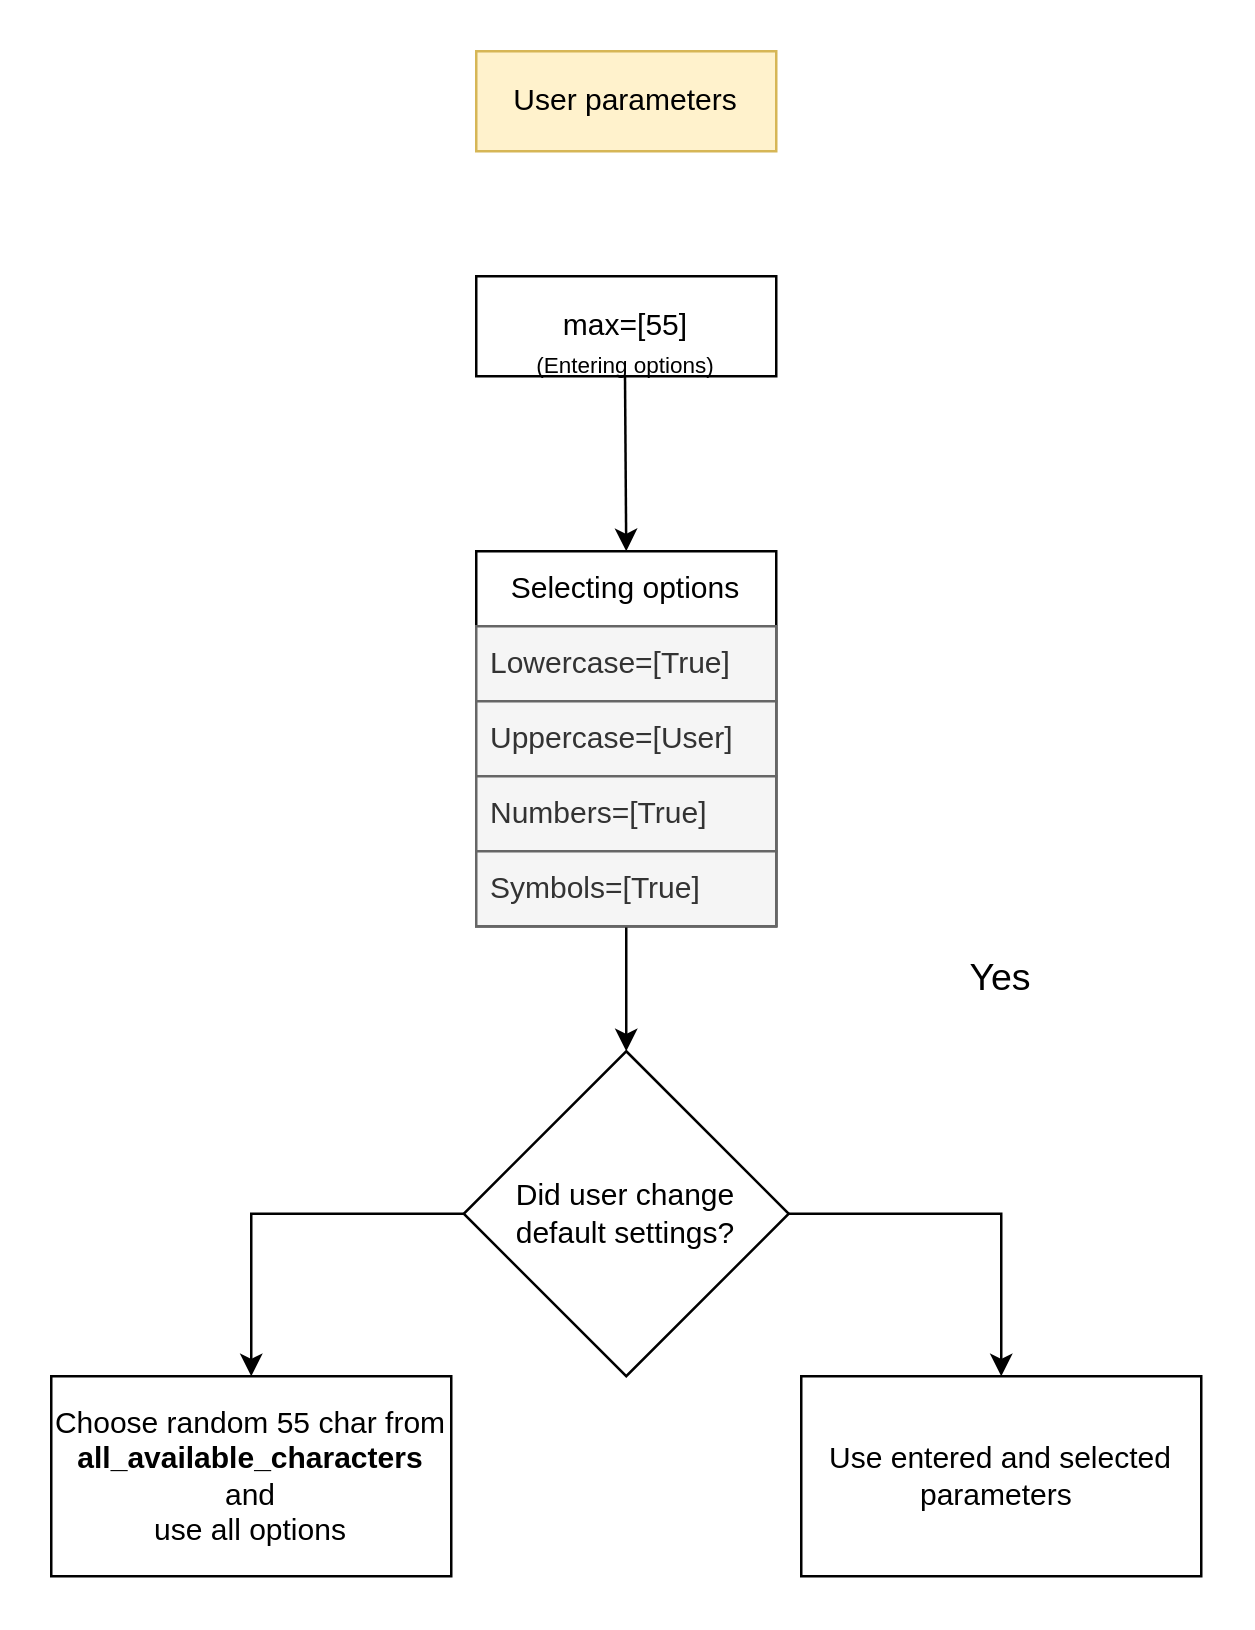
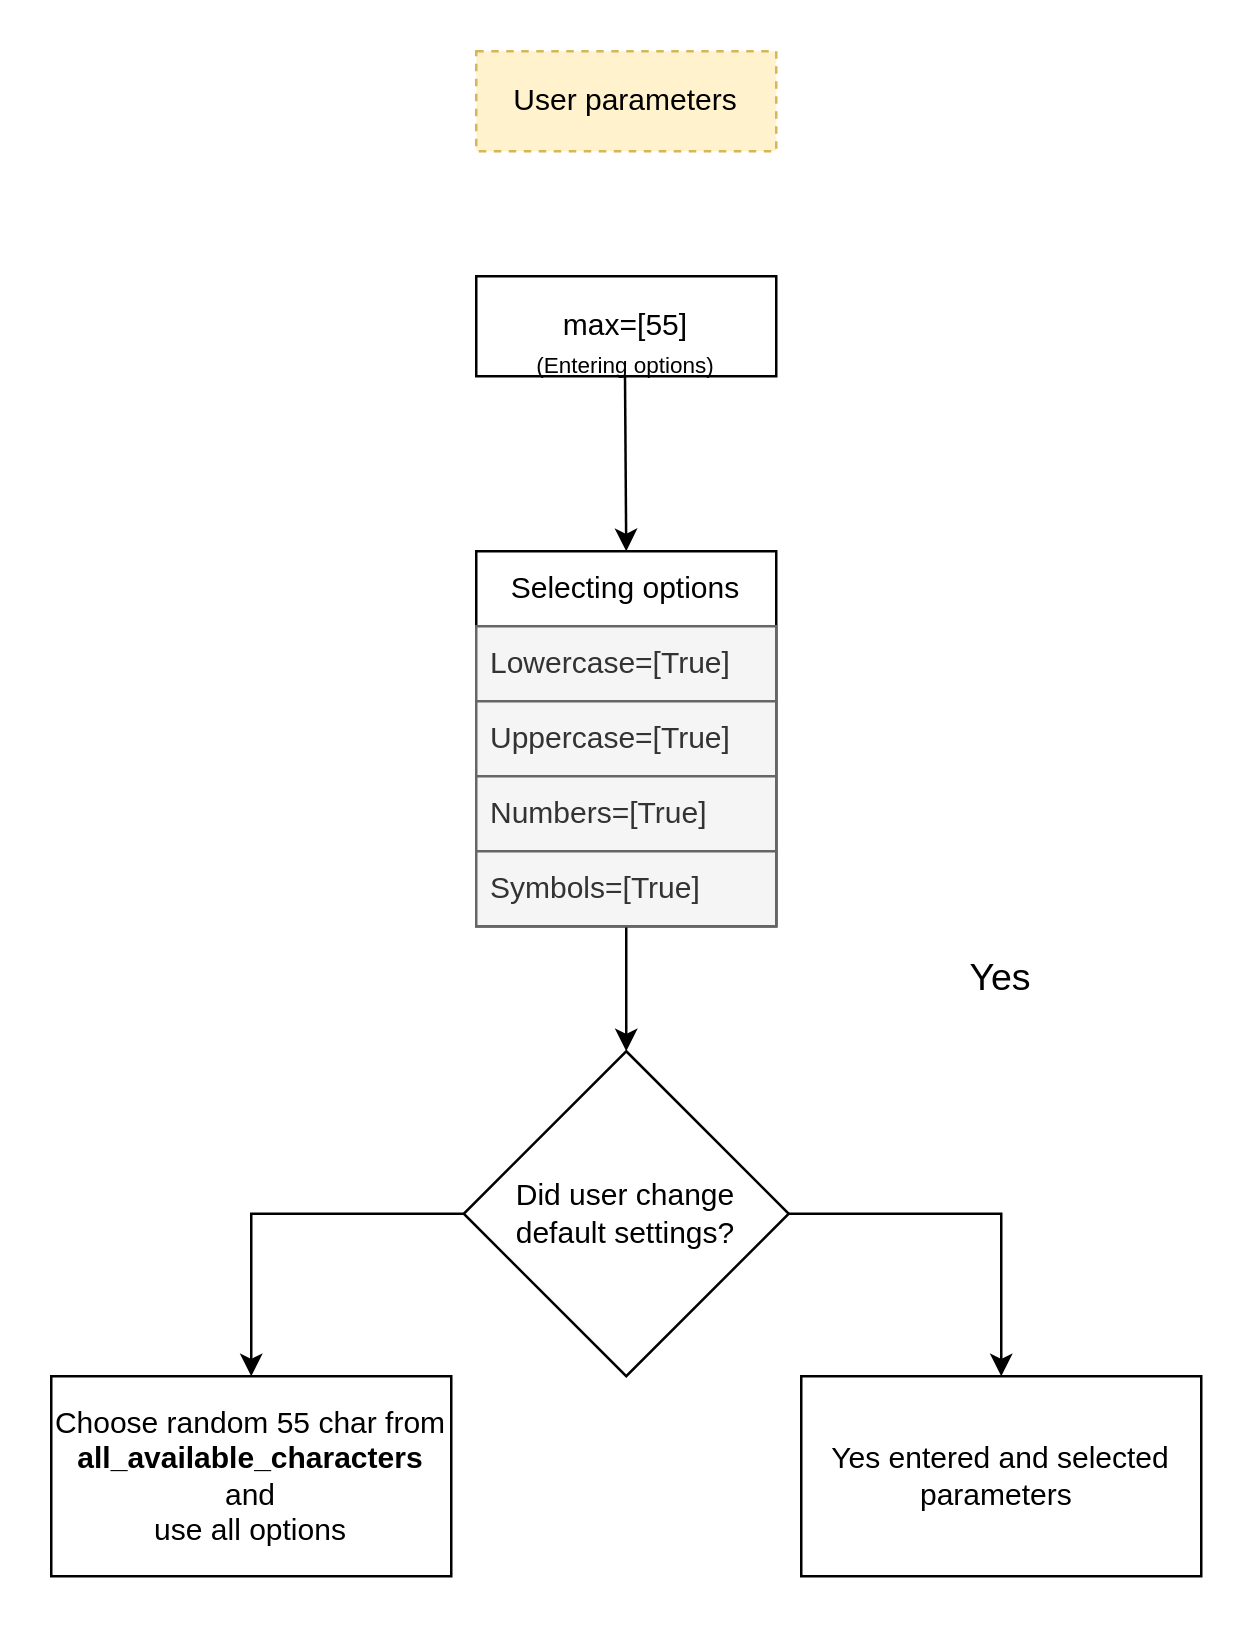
- <mxCell id="3" value="User parameters" style="rounded=0;whiteSpace=wrap;html=1;fillColor=#fff2cc;strokeColor=#d6b656;" vertex="1" parent="1"><mxGeometry x="190" y="20" width="120" height="40" as="geometry" /></mxCell>
+ <mxCell id="3" value="User parameters" style="rounded=0;whiteSpace=wrap;html=1;fillColor=#fff2cc;strokeColor=#d6b656;dashed=1;" vertex="1" parent="1"><mxGeometry x="190" y="20" width="120" height="40" as="geometry" /></mxCell>
- <mxCell id="7" value="Uppercase=[User]" style="text;strokeColor=#666666;fillColor=#f5f5f5;align=left;verticalAlign=middle;spacingLeft=4;spacingRight=4;overflow=hidden;points=[[0,0.5],[1,0.5]];portConstraint=eastwest;rotatable=0;whiteSpace=wrap;html=1;fontColor=#333333;" vertex="1" parent="5"><mxGeometry y="60" width="120" height="30" as="geometry" /></mxCell>
+ <mxCell id="7" value="Uppercase=[True]" style="text;strokeColor=#666666;fillColor=#f5f5f5;align=left;verticalAlign=middle;spacingLeft=4;spacingRight=4;overflow=hidden;points=[[0,0.5],[1,0.5]];portConstraint=eastwest;rotatable=0;whiteSpace=wrap;html=1;fontColor=#333333;" vertex="1" parent="5"><mxGeometry y="60" width="120" height="30" as="geometry" /></mxCell>
- <mxCell id="16" value="Use entered and selected parameters&amp;nbsp;" style="rounded=0;whiteSpace=wrap;html=1;" vertex="1" parent="1"><mxGeometry x="320" y="550" width="160" height="80" as="geometry" /></mxCell>
+ <mxCell id="16" value="Yes entered and selected parameters&amp;nbsp;" style="rounded=0;whiteSpace=wrap;html=1;" vertex="1" parent="1"><mxGeometry x="320" y="550" width="160" height="80" as="geometry" /></mxCell>
